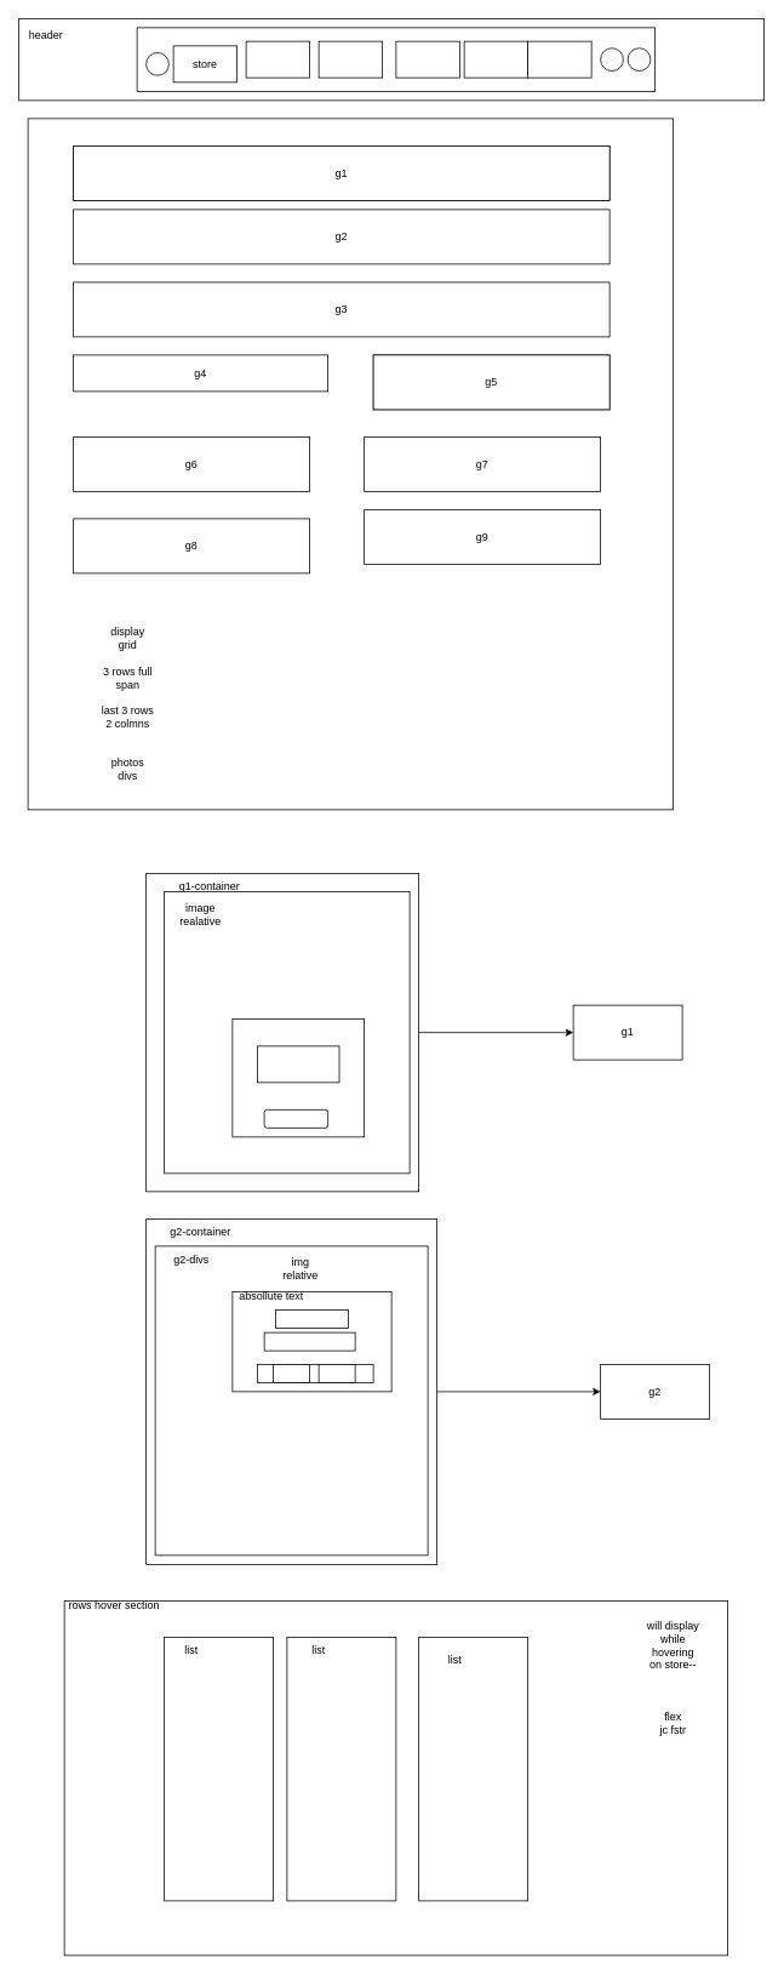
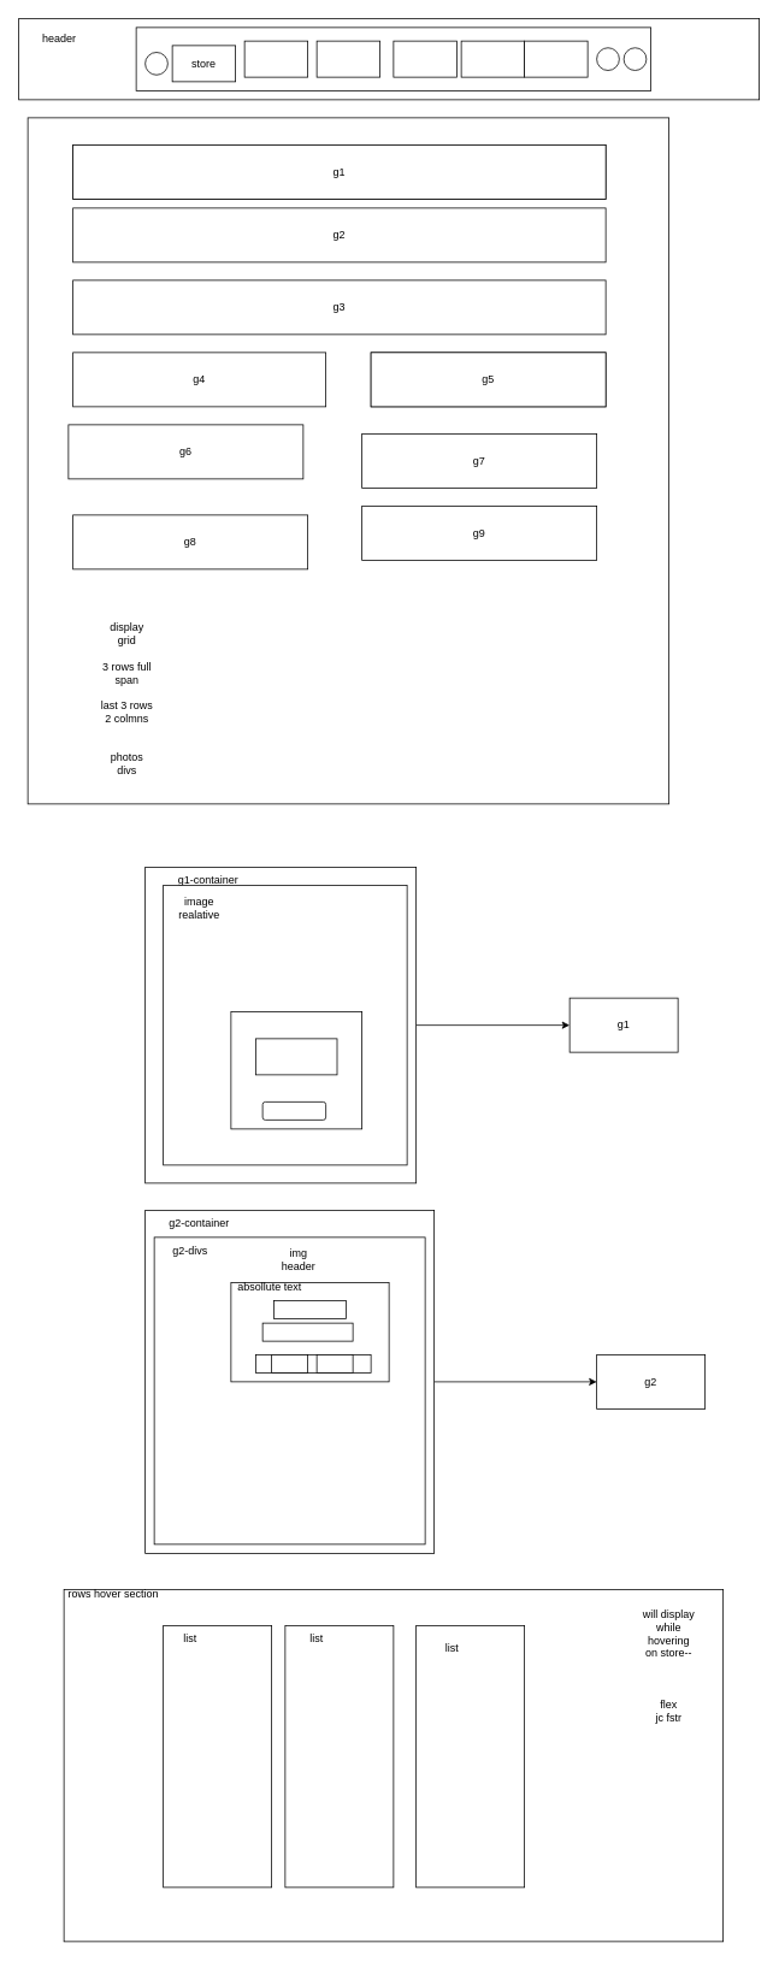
- <mxCell id="13" value="header" style="text;html=1;strokeColor=none;fillColor=none;align=center;verticalAlign=middle;whiteSpace=wrap;rounded=0;" vertex="1" parent="1"><mxGeometry x="20" y="22.5" width="60" height="30" as="geometry" /></mxCell>
+ <mxCell id="13" value="header" style="text;html=1;strokeColor=none;fillColor=none;align=center;verticalAlign=middle;whiteSpace=wrap;rounded=0;" vertex="1" parent="1"><mxGeometry x="35" y="27.5" width="60" height="30" as="geometry" /></mxCell>
- <mxCell id="19" value="g4" style="rounded=0;whiteSpace=wrap;html=1;" vertex="1" parent="1"><mxGeometry x="80" y="390" width="280" height="40" as="geometry" /></mxCell>
+ <mxCell id="19" value="g4" style="rounded=0;whiteSpace=wrap;html=1;" vertex="1" parent="1"><mxGeometry x="80" y="390" width="280" height="60" as="geometry" /></mxCell>
- <mxCell id="25" value="g6" style="rounded=0;whiteSpace=wrap;html=1;" vertex="1" parent="1"><mxGeometry x="80" y="480" width="260" height="60" as="geometry" /></mxCell>
+ <mxCell id="25" value="g6" style="rounded=0;whiteSpace=wrap;html=1;" vertex="1" parent="1"><mxGeometry x="75" y="470" width="260" height="60" as="geometry" /></mxCell>
- <mxCell id="42" value="img relative" style="text;html=1;strokeColor=none;fillColor=none;align=center;verticalAlign=middle;whiteSpace=wrap;rounded=0;" vertex="1" parent="1"><mxGeometry x="300" y="1380" width="60" height="30" as="geometry" /></mxCell>
+ <mxCell id="42" value="img header" style="text;html=1;strokeColor=none;fillColor=none;align=center;verticalAlign=middle;whiteSpace=wrap;rounded=0;" vertex="1" parent="1"><mxGeometry x="300" y="1380" width="60" height="30" as="geometry" /></mxCell>
